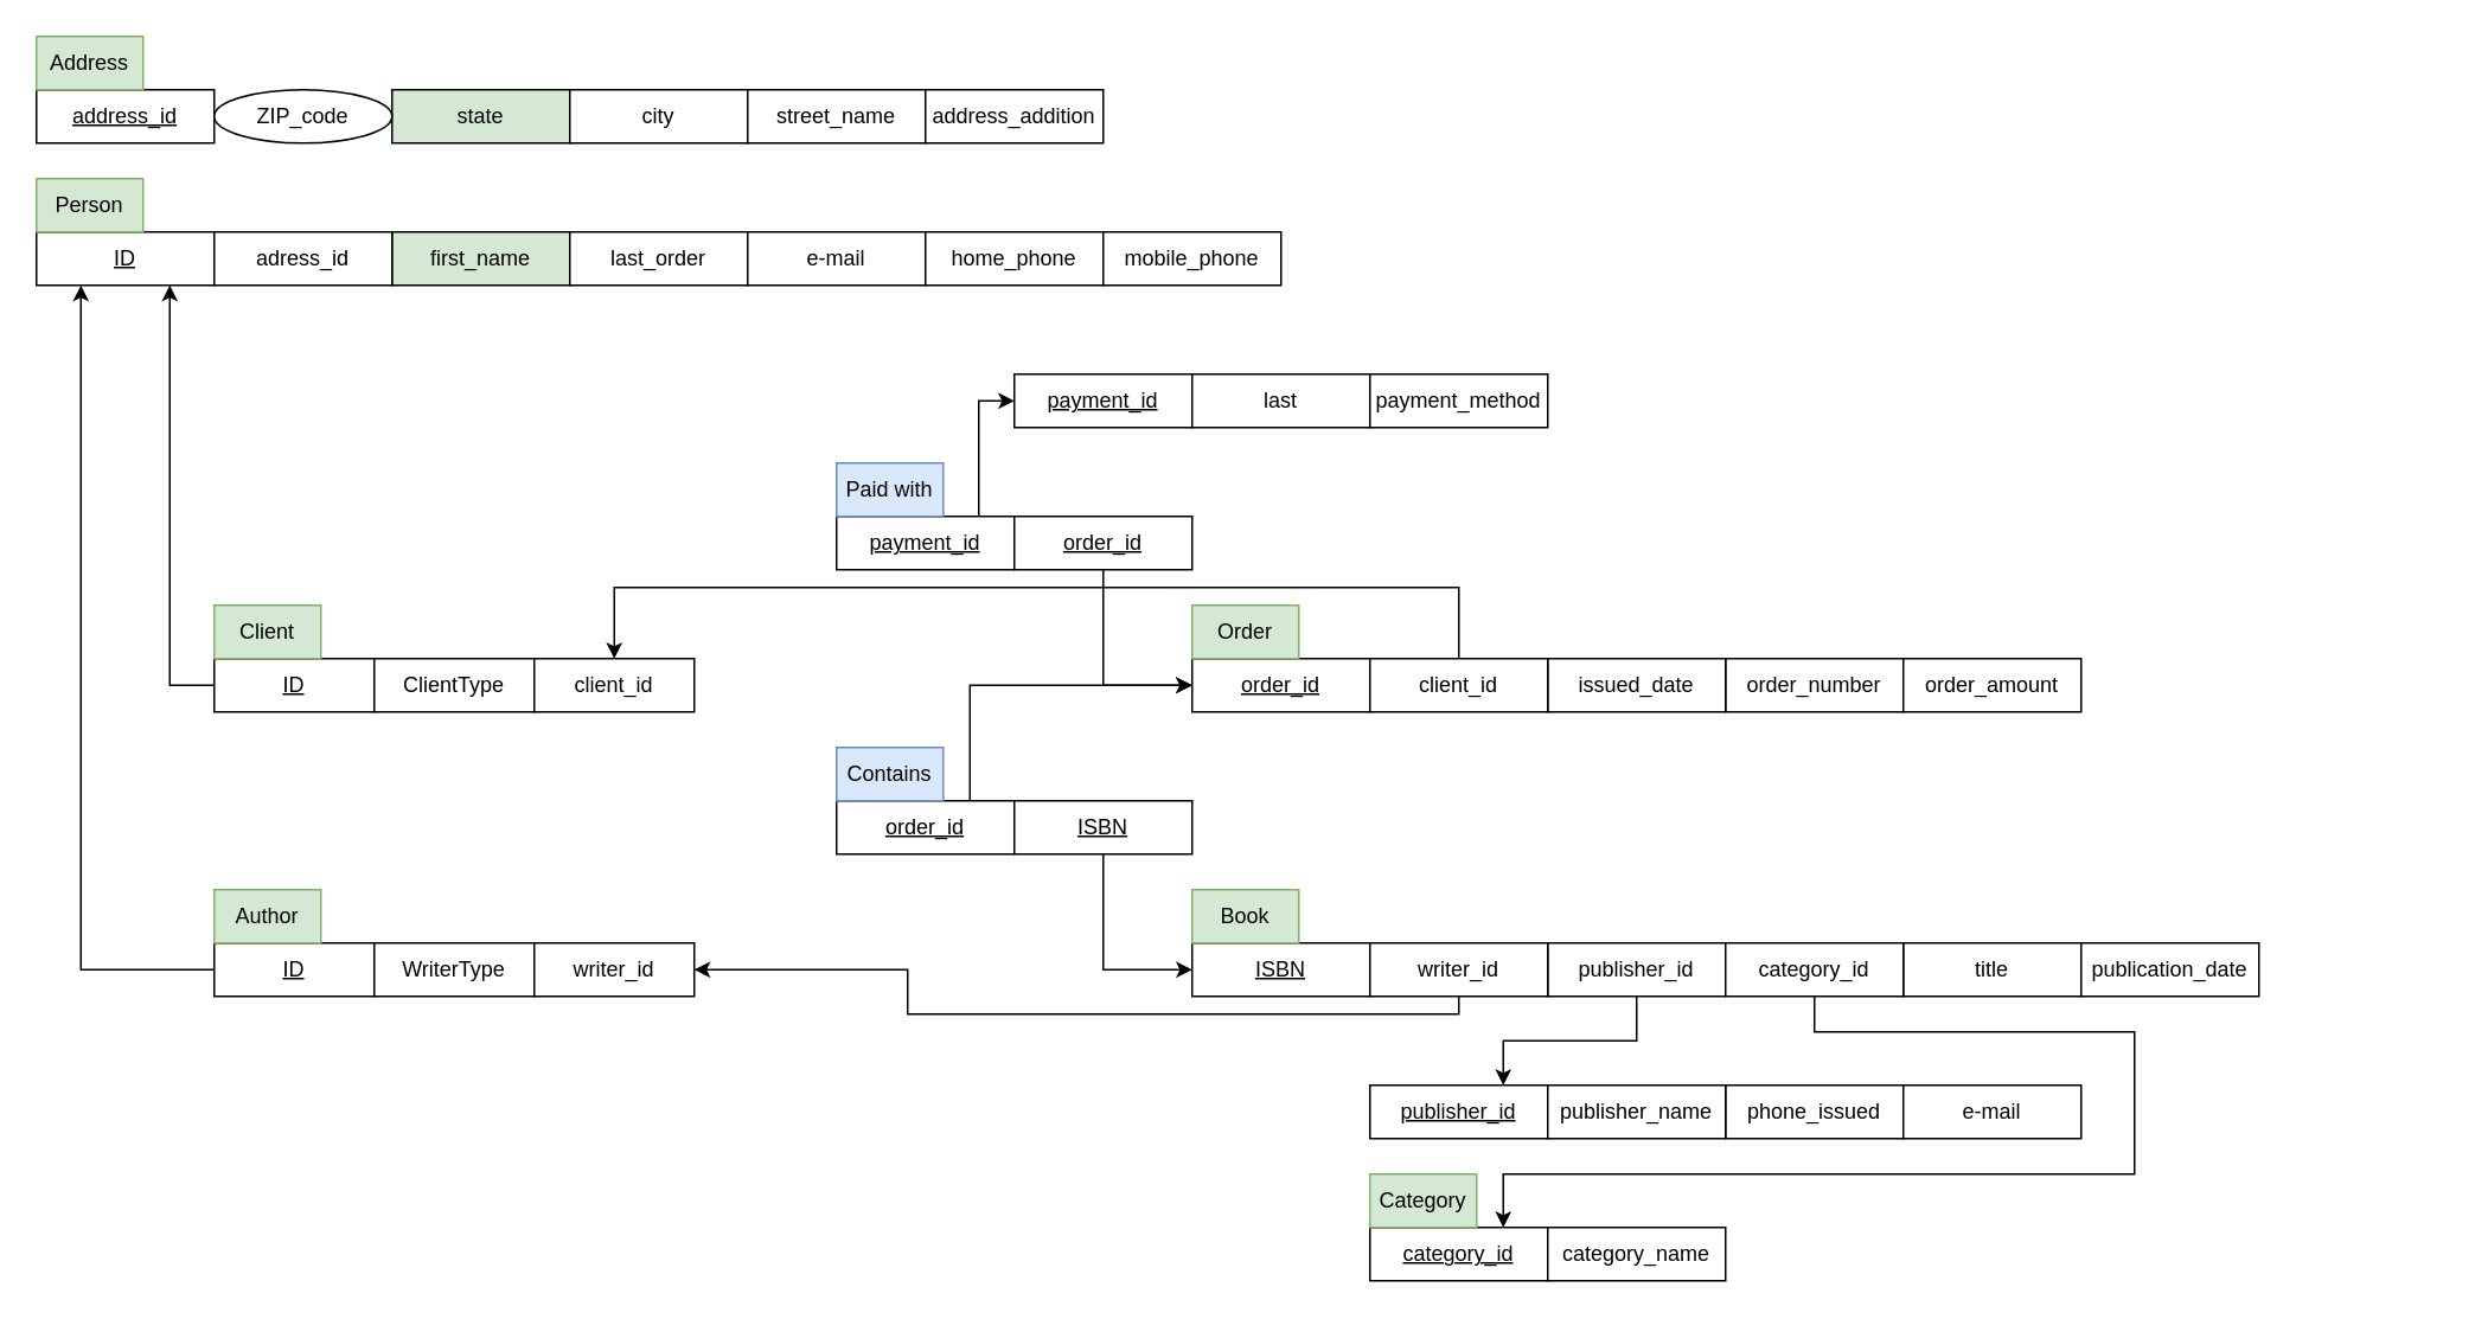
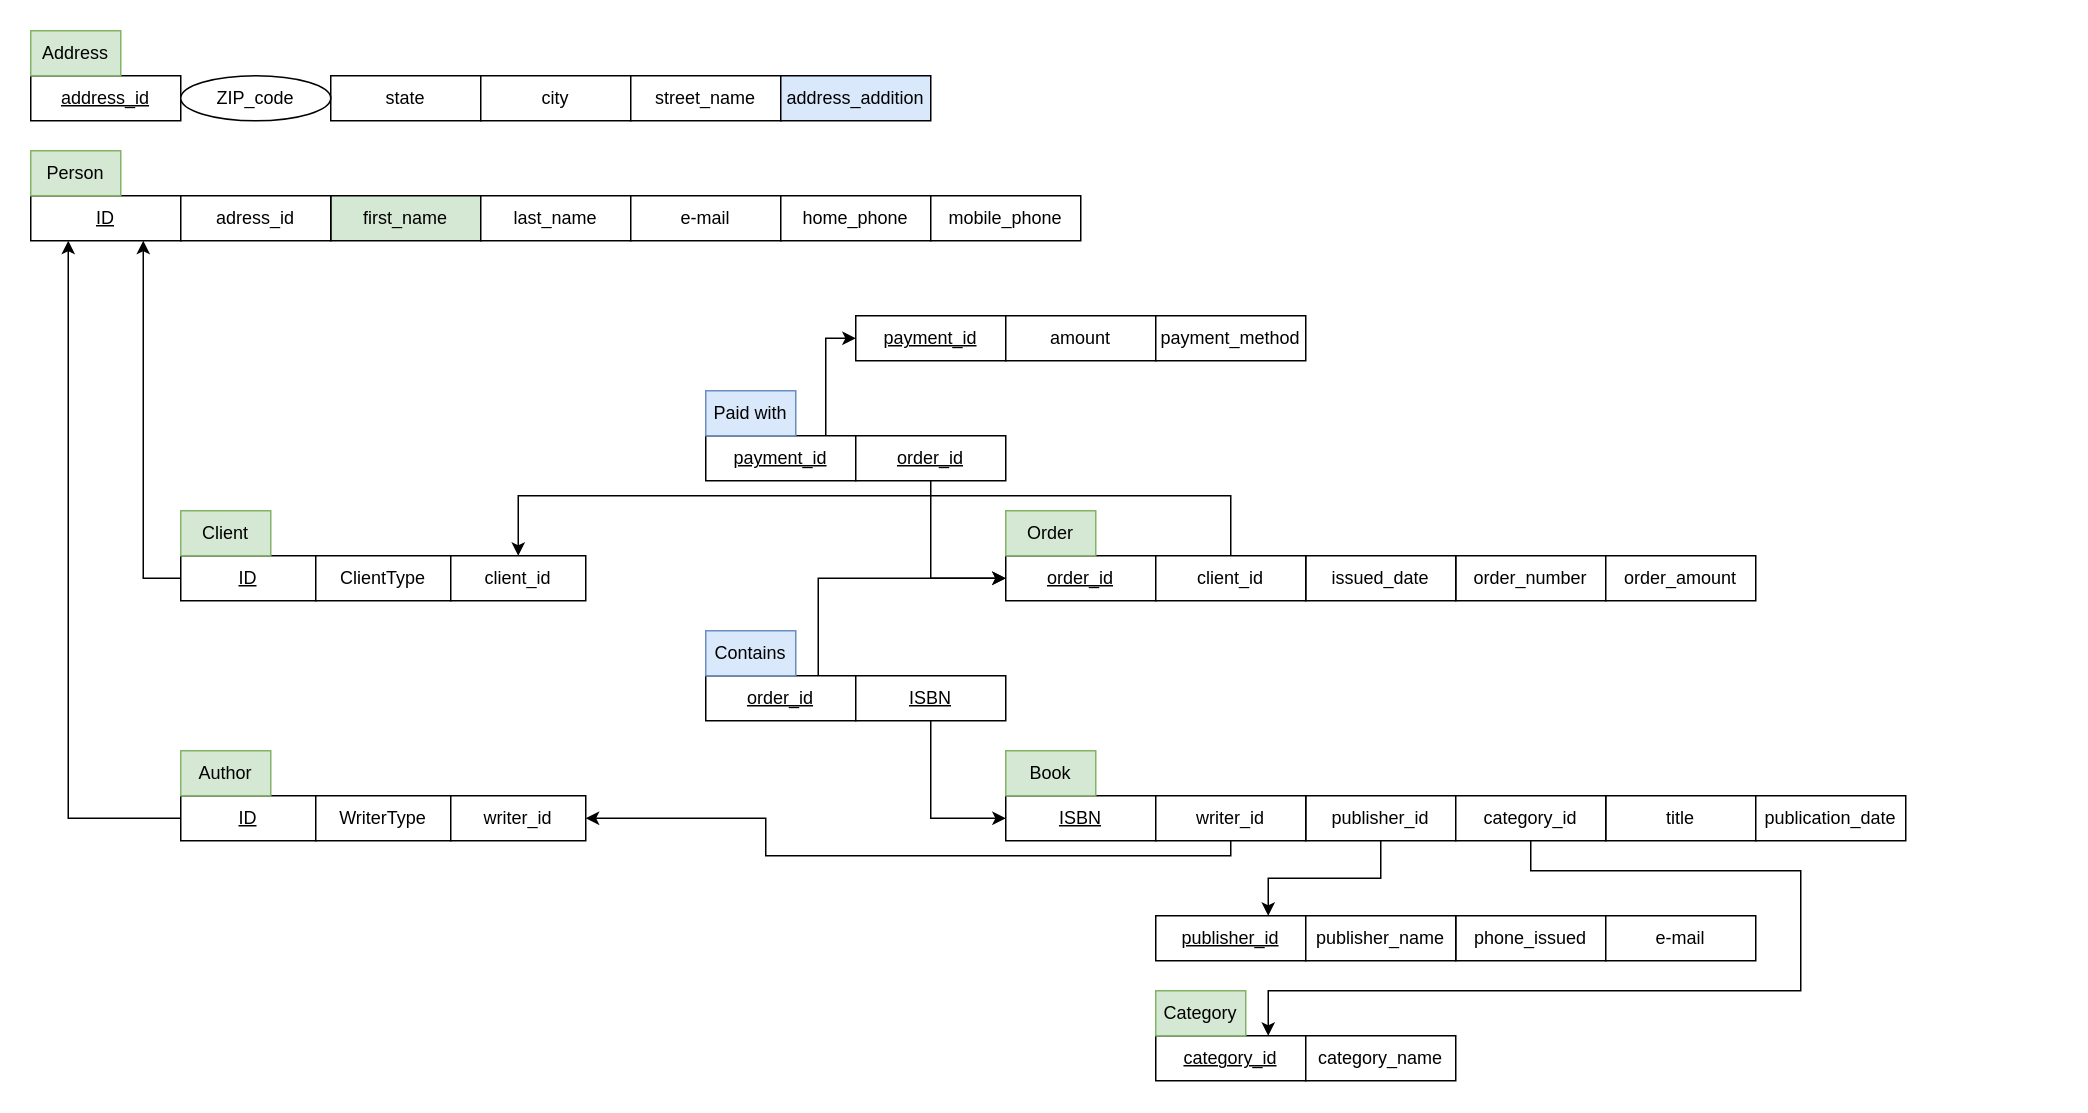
- <mxCell id="4" value="state" style="rounded=0;whiteSpace=wrap;html=1;fillColor=#d5e8d4;" parent="2" vertex="1"><mxGeometry x="200" y="30" width="100" height="30" as="geometry" /></mxCell>
+ <mxCell id="4" value="state" style="rounded=0;whiteSpace=wrap;html=1;" parent="2" vertex="1"><mxGeometry x="200" y="30" width="100" height="30" as="geometry" /></mxCell>
- <mxCell id="9" value="address_addition" style="rounded=0;whiteSpace=wrap;html=1;" parent="2" vertex="1"><mxGeometry x="500" y="30" width="100" height="30" as="geometry" /></mxCell>
+ <mxCell id="9" value="address_addition" style="rounded=0;whiteSpace=wrap;html=1;fillColor=#dae8fc;" parent="2" vertex="1"><mxGeometry x="500" y="30" width="100" height="30" as="geometry" /></mxCell>
- <mxCell id="60" value="last_order" style="rounded=0;whiteSpace=wrap;html=1;" parent="56" vertex="1"><mxGeometry x="300" y="30" width="100" height="30" as="geometry" /></mxCell>
+ <mxCell id="60" value="last_name" style="rounded=0;whiteSpace=wrap;html=1;" parent="56" vertex="1"><mxGeometry x="300" y="30" width="100" height="30" as="geometry" /></mxCell>
- <mxCell id="37" value="last" style="rounded=0;whiteSpace=wrap;html=1;" parent="35" vertex="1"><mxGeometry x="100" y="30" width="100" height="30" as="geometry" /></mxCell>
+ <mxCell id="37" value="amount" style="rounded=0;whiteSpace=wrap;html=1;" parent="35" vertex="1"><mxGeometry x="100" y="30" width="100" height="30" as="geometry" /></mxCell>
